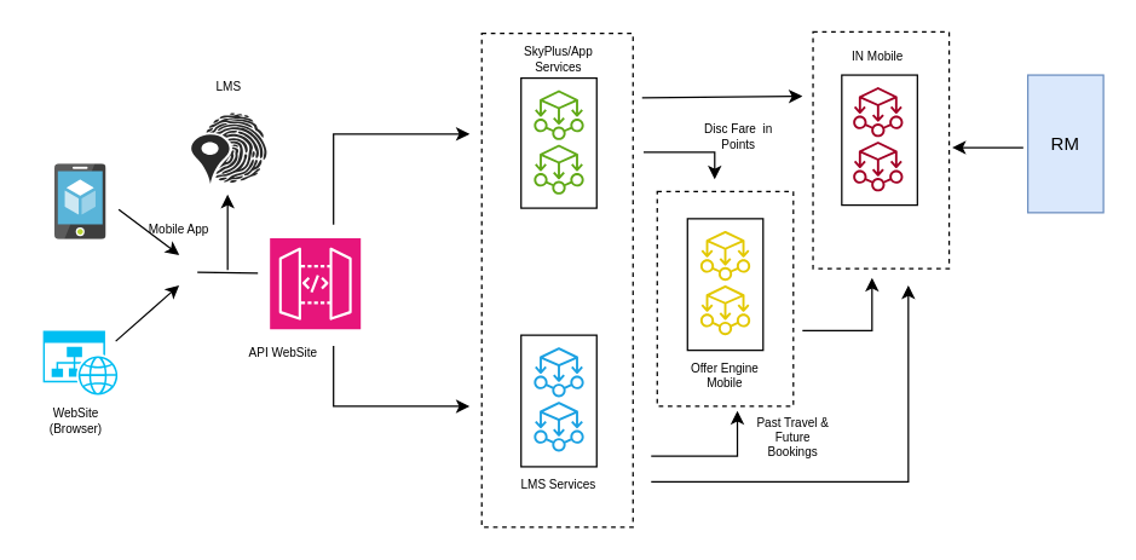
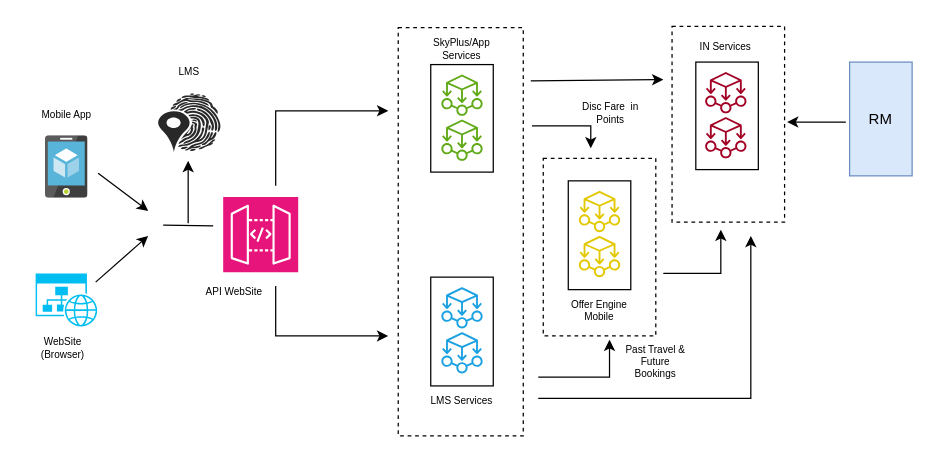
- <mxCell id="19" value="IN Mobile" style="text;html=1;strokeColor=none;fillColor=none;align=center;verticalAlign=middle;whiteSpace=wrap;rounded=0;fontSize=8;" parent="1" vertex="1"><mxGeometry x="550" y="22" width="60" height="30" as="geometry" /></mxCell>
+ <mxCell id="19" value="IN Services" style="text;html=1;strokeColor=none;fillColor=none;align=center;verticalAlign=middle;whiteSpace=wrap;rounded=0;fontSize=8;" parent="1" vertex="1"><mxGeometry x="550" y="22" width="60" height="30" as="geometry" /></mxCell>
- <mxCell id="39" value="Mobile App" style="text;html=1;strokeColor=none;fillColor=none;align=center;verticalAlign=middle;whiteSpace=wrap;rounded=0;fontSize=8;" vertex="1" parent="1"><mxGeometry x="88" y="136" width="60" height="30" as="geometry" /></mxCell>
+ <mxCell id="39" value="Mobile App" style="text;html=1;strokeColor=none;fillColor=none;align=center;verticalAlign=middle;whiteSpace=wrap;rounded=0;fontSize=8;" vertex="1" parent="1"><mxGeometry x="23" y="76" width="60" height="30" as="geometry" /></mxCell>
